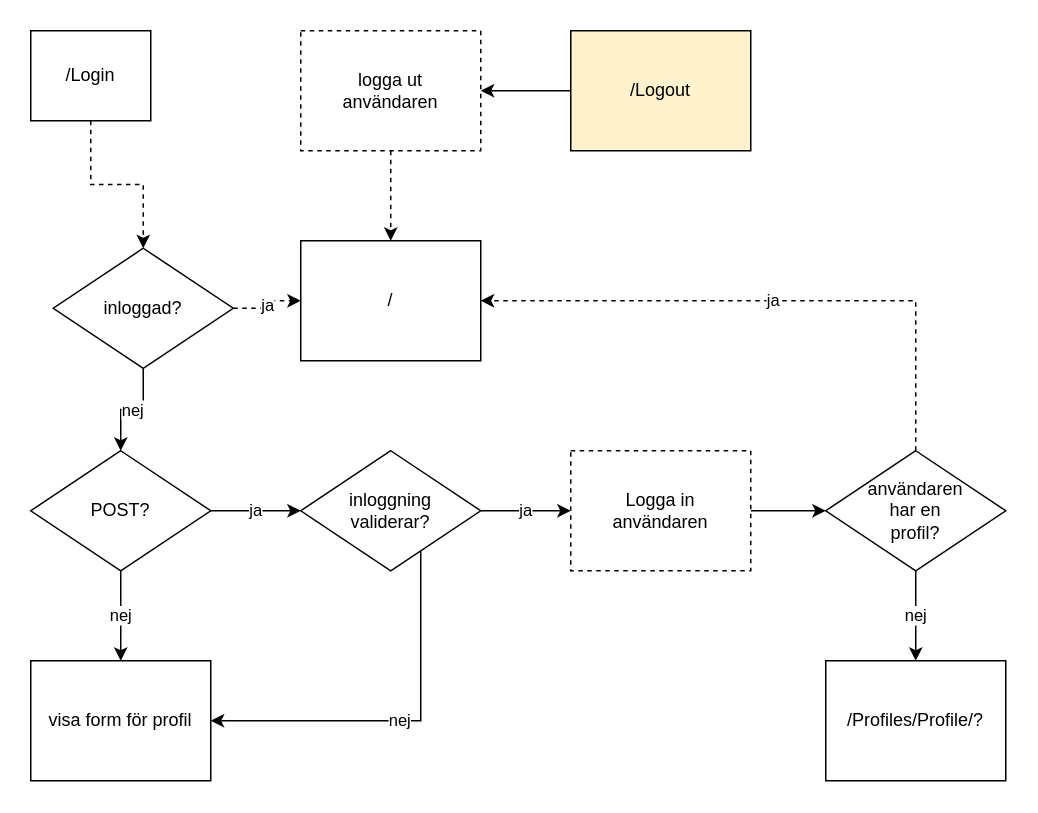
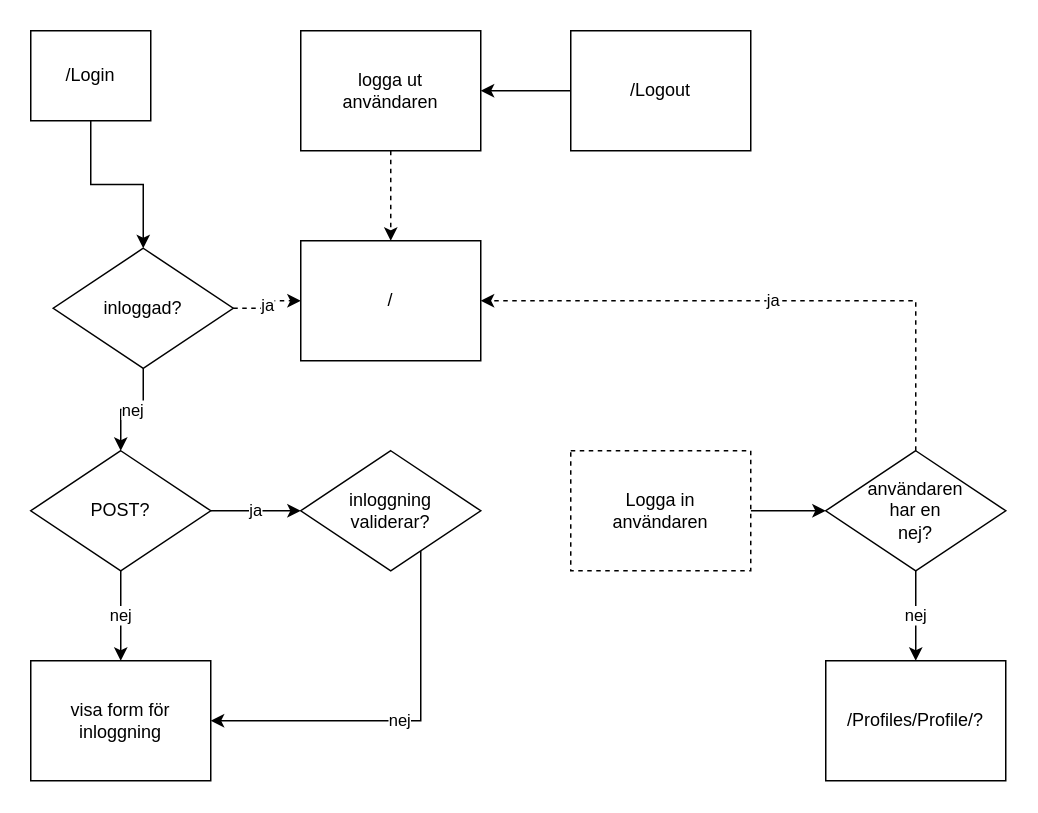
- <mxCell id="24" value="logga ut&lt;br&gt;användaren" style="rounded=0;whiteSpace=wrap;html=1;dashed=1;" parent="1" vertex="1"><mxGeometry x="200" y="20" width="120" height="80" as="geometry" /></mxCell>
+ <mxCell id="24" value="logga ut&lt;br&gt;användaren" style="rounded=0;whiteSpace=wrap;html=1;" parent="1" vertex="1"><mxGeometry x="200" y="20" width="120" height="80" as="geometry" /></mxCell>
- <mxCell id="3" value="/Logout" style="rounded=0;whiteSpace=wrap;html=1;fillColor=#fff2cc;" parent="1" vertex="1"><mxGeometry x="380" y="20" width="120" height="80" as="geometry" /></mxCell>
+ <mxCell id="3" value="/Logout" style="rounded=0;whiteSpace=wrap;html=1;" parent="1" vertex="1"><mxGeometry x="380" y="20" width="120" height="80" as="geometry" /></mxCell>
- <mxCell id="4" value="" style="edgeStyle=orthogonalEdgeStyle;rounded=0;orthogonalLoop=1;jettySize=auto;html=1;dashed=1;" parent="1" source="5" target="8" edge="1"><mxGeometry relative="1" as="geometry" /></mxCell>
+ <mxCell id="4" value="" style="edgeStyle=orthogonalEdgeStyle;rounded=0;orthogonalLoop=1;jettySize=auto;html=1;" parent="1" source="5" target="8" edge="1"><mxGeometry relative="1" as="geometry" /></mxCell>
- <mxCell id="14" value="ja" style="edgeStyle=orthogonalEdgeStyle;rounded=0;orthogonalLoop=1;jettySize=auto;html=1;" parent="1" source="15" target="18" edge="1"><mxGeometry relative="1" as="geometry" /></mxCell>
- <mxCell id="21" value="användaren&lt;br&gt;har en&lt;br&gt;profil?" style="rhombus;whiteSpace=wrap;html=1;rounded=0;" parent="1" vertex="1"><mxGeometry x="550" y="300" width="120" height="80" as="geometry" /></mxCell>
+ <mxCell id="21" value="användaren&lt;br&gt;har en&lt;br&gt;nej?" style="rhombus;whiteSpace=wrap;html=1;rounded=0;" parent="1" vertex="1"><mxGeometry x="550" y="300" width="120" height="80" as="geometry" /></mxCell>
- <mxCell id="12" value="visa form för profil" style="whiteSpace=wrap;html=1;rounded=0;" parent="1" vertex="1"><mxGeometry x="20" y="440" width="120" height="80" as="geometry" /></mxCell>
+ <mxCell id="12" value="visa form för inloggning" style="whiteSpace=wrap;html=1;rounded=0;" parent="1" vertex="1"><mxGeometry x="20" y="440" width="120" height="80" as="geometry" /></mxCell>
